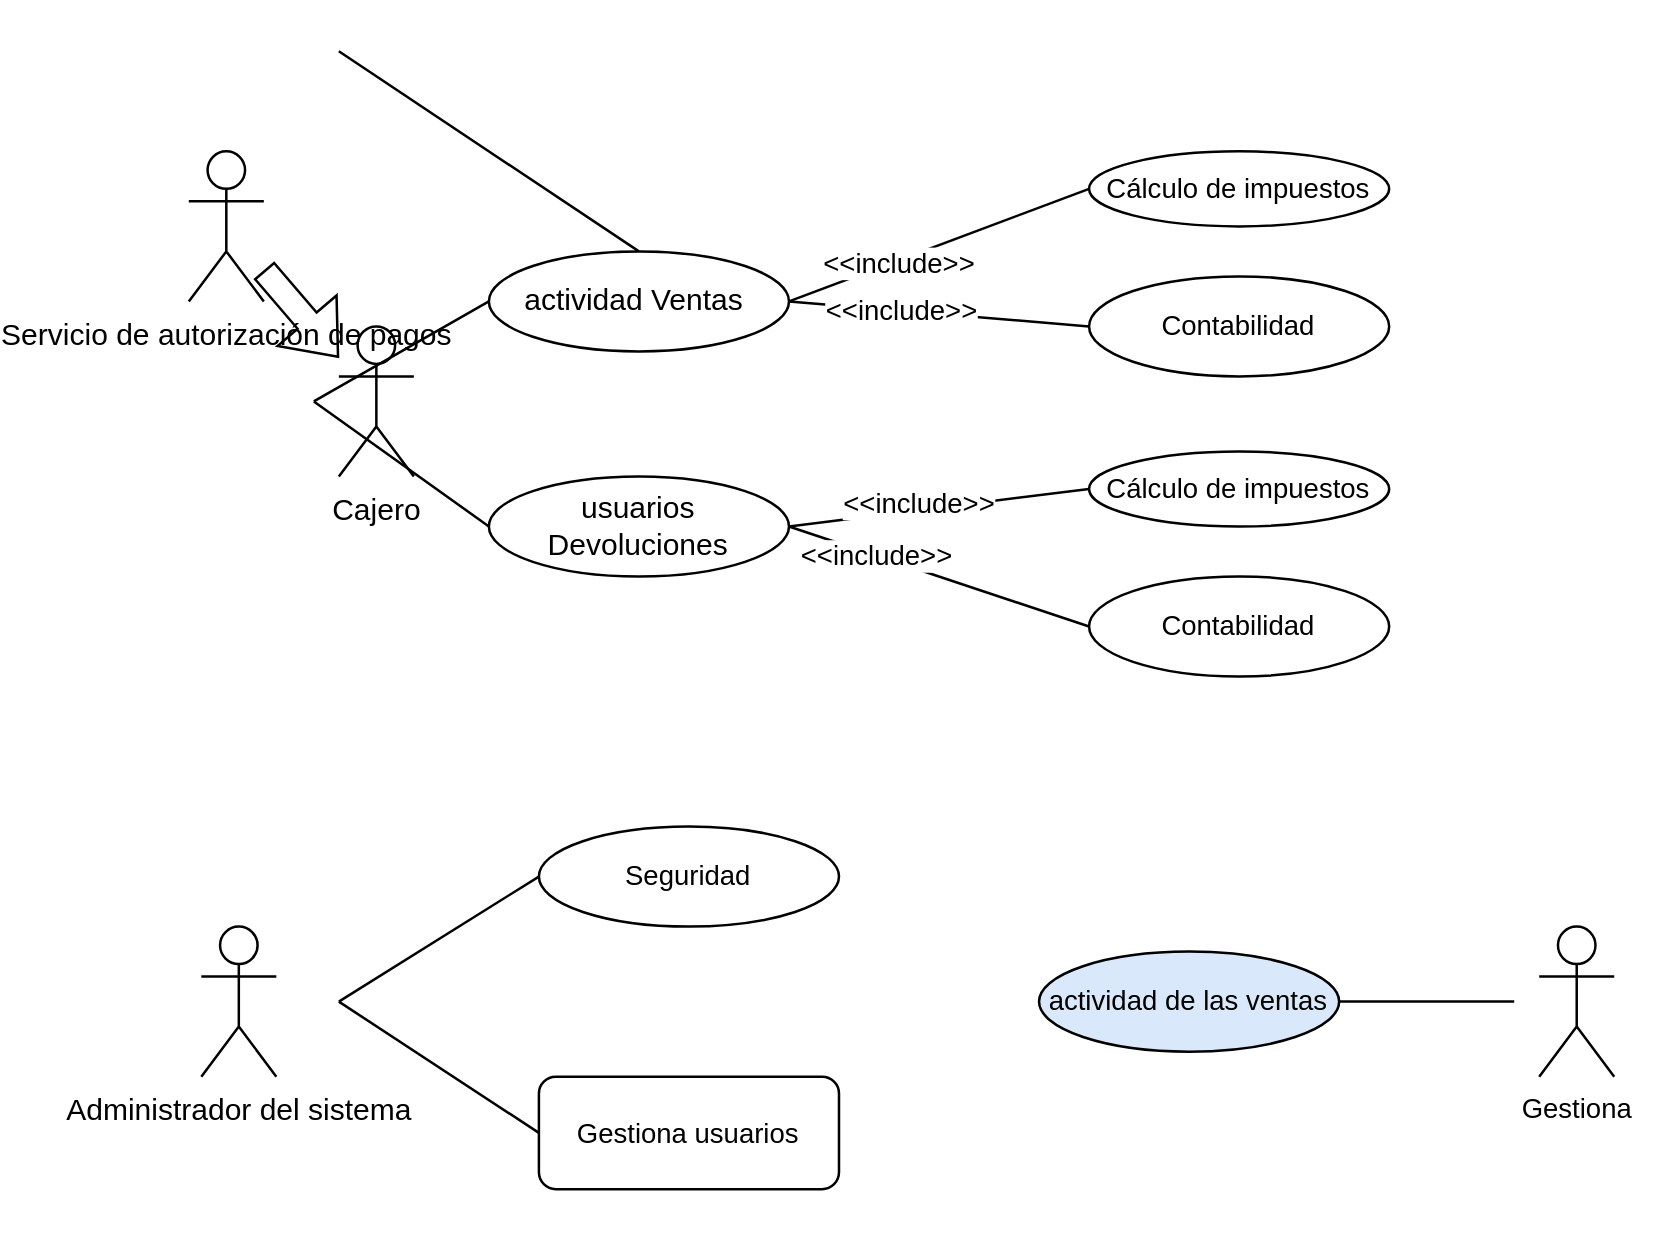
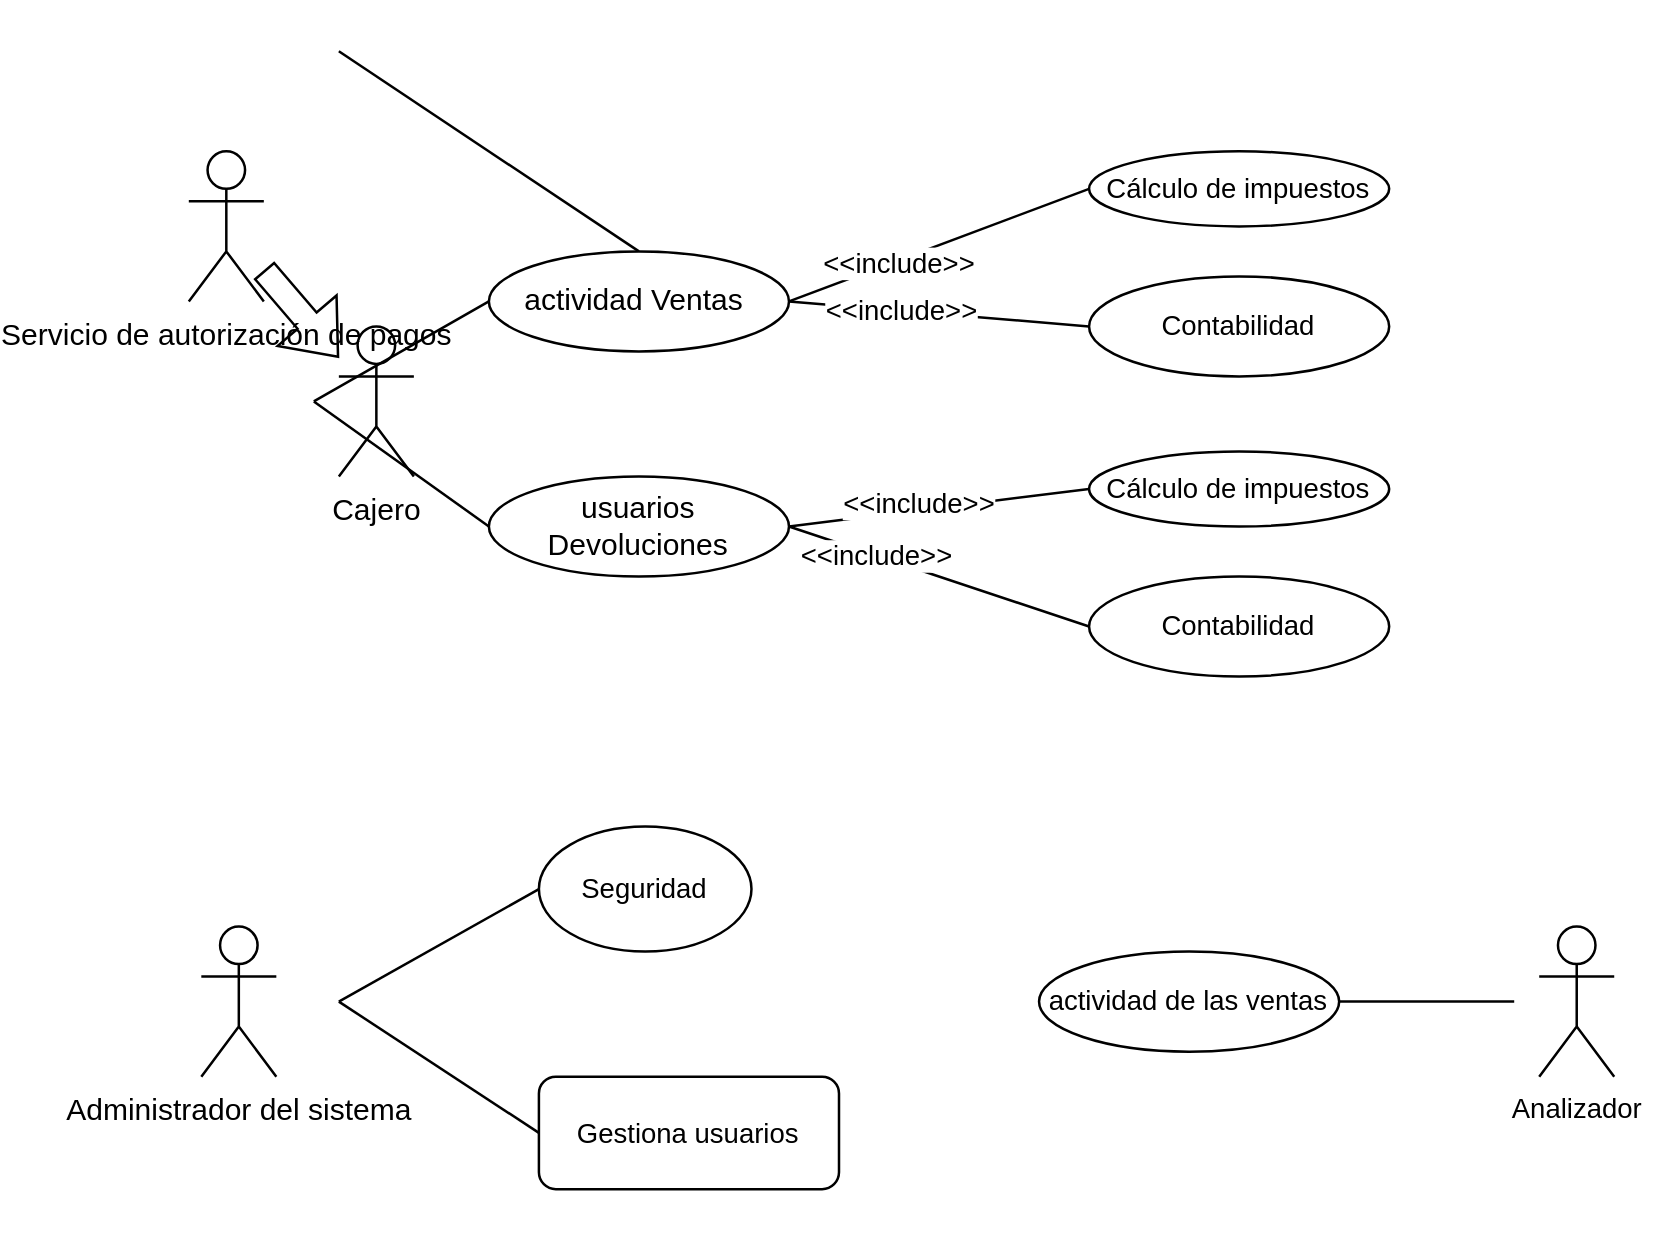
- <mxCell id="24" value="Seguridad" style="ellipse;whiteSpace=wrap;html=1;fontFamily=Helvetica;fontSize=11;fontColor=default;" vertex="1" parent="1"><mxGeometry x="160" y="330" width="120" height="40" as="geometry" /></mxCell>
+ <mxCell id="24" value="Seguridad" style="ellipse;whiteSpace=wrap;html=1;fontFamily=Helvetica;fontSize=11;fontColor=default;" vertex="1" parent="1"><mxGeometry x="160" y="330" width="85" height="50" as="geometry" /></mxCell>
- <mxCell id="29" value="actividad de las ventas" style="ellipse;whiteSpace=wrap;html=1;fontFamily=Helvetica;fontSize=11;fontColor=default;fillColor=#dae8fc;" vertex="1" parent="1"><mxGeometry x="360" y="380" width="120" height="40" as="geometry" /></mxCell>
+ <mxCell id="29" value="actividad de las ventas" style="ellipse;whiteSpace=wrap;html=1;fontFamily=Helvetica;fontSize=11;fontColor=default;" vertex="1" parent="1"><mxGeometry x="360" y="380" width="120" height="40" as="geometry" /></mxCell>
- <mxCell id="27" value="Gestiona" style="shape=umlActor;verticalLabelPosition=bottom;verticalAlign=top;html=1;outlineConnect=0;fontFamily=Helvetica;fontSize=11;fontColor=default;" vertex="1" parent="1"><mxGeometry x="560" y="370" width="30" height="60" as="geometry" /></mxCell>
+ <mxCell id="27" value="Analizador" style="shape=umlActor;verticalLabelPosition=bottom;verticalAlign=top;html=1;outlineConnect=0;fontFamily=Helvetica;fontSize=11;fontColor=default;" vertex="1" parent="1"><mxGeometry x="560" y="370" width="30" height="60" as="geometry" /></mxCell>
